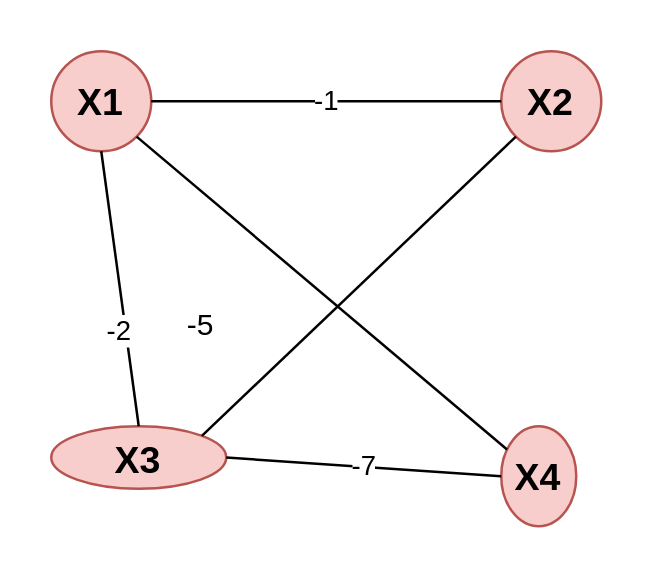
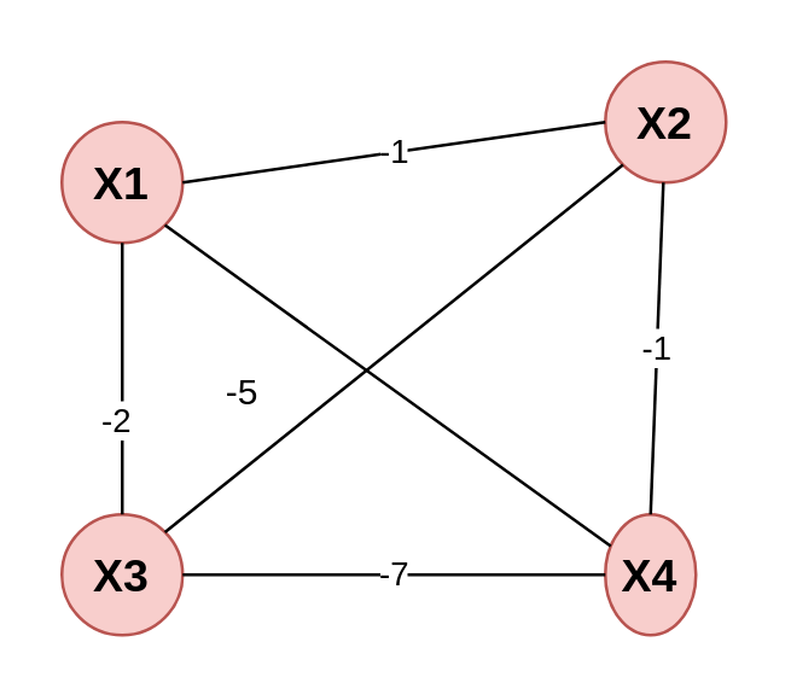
- <mxCell id="2" value="&lt;span style=&quot;font-size: 15px&quot;&gt;&lt;b&gt;X1&lt;/b&gt;&lt;/span&gt;" style="ellipse;whiteSpace=wrap;html=1;aspect=fixed;fillColor=#f8cecc;strokeColor=#b85450;" parent="1" vertex="1"><mxGeometry x="20" y="20" width="40" height="40" as="geometry" /></mxCell>
+ <mxCell id="2" value="&lt;span style=&quot;font-size: 15px&quot;&gt;&lt;b&gt;X1&lt;/b&gt;&lt;/span&gt;" style="ellipse;whiteSpace=wrap;html=1;aspect=fixed;fillColor=#f8cecc;strokeColor=#b85450;" parent="1" vertex="1"><mxGeometry x="20" y="40" width="40" height="40" as="geometry" /></mxCell>
+ <mxCell id="10" value="-1" style="endArrow=none;html=1;entryX=0.5;entryY=0;entryDx=0;entryDy=0;" edge="1" parent="1" source="3" target="5"><mxGeometry width="50" height="50" relative="1" as="geometry"><mxPoint x="90" y="70" as="sourcePoint" /><mxPoint x="230" y="70" as="targetPoint" /></mxGeometry></mxCell>
- <mxCell id="4" value="&lt;span style=&quot;font-size: 15px&quot;&gt;&lt;b&gt;X3&lt;/b&gt;&lt;/span&gt;" style="ellipse;whiteSpace=wrap;html=1;aspect=fixed;fillColor=#f8cecc;strokeColor=#b85450;" parent="1" vertex="1"><mxGeometry x="20" y="170" width="70" height="25" as="geometry" /></mxCell>
+ <mxCell id="4" value="&lt;span style=&quot;font-size: 15px&quot;&gt;&lt;b&gt;X3&lt;/b&gt;&lt;/span&gt;" style="ellipse;whiteSpace=wrap;html=1;aspect=fixed;fillColor=#f8cecc;strokeColor=#b85450;" parent="1" vertex="1"><mxGeometry x="20" y="170" width="40" height="40" as="geometry" /></mxCell>
